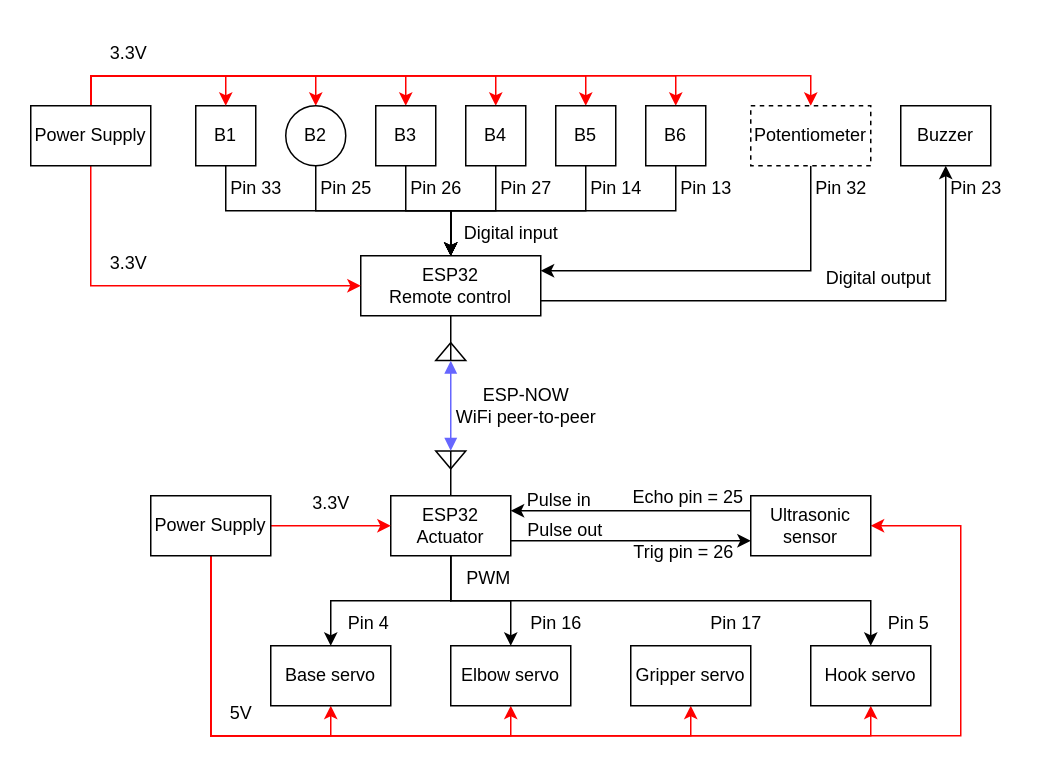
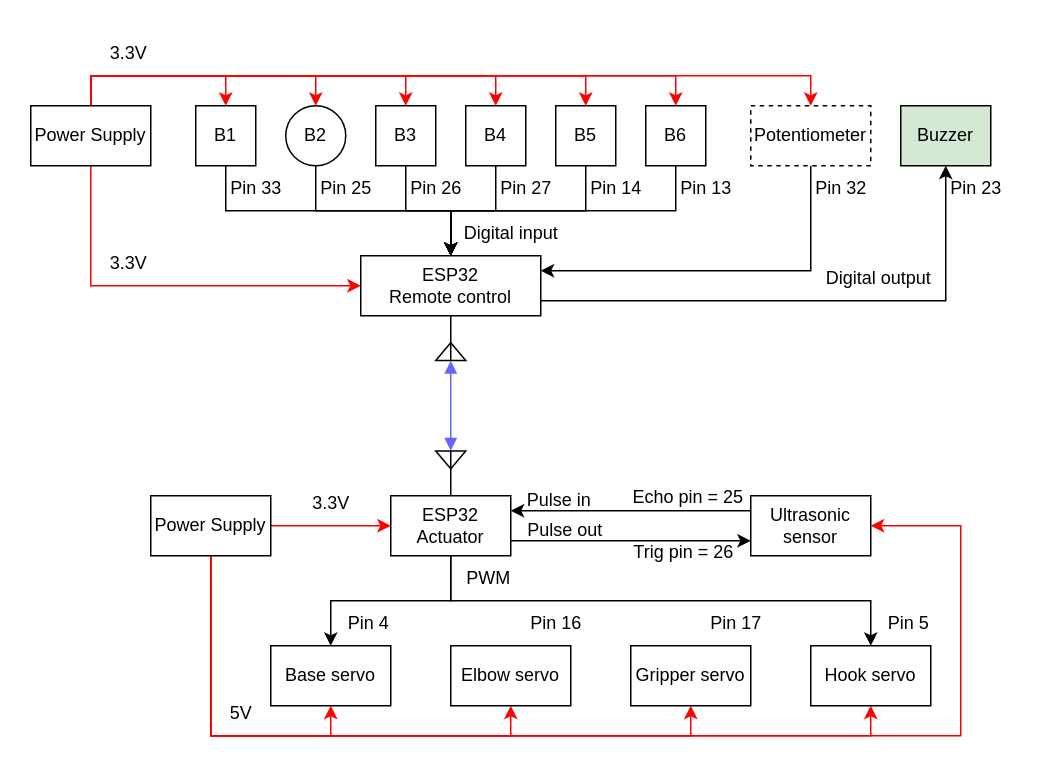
- <mxCell id="68" value="Buzzer" style="rounded=0;whiteSpace=wrap;html=1;" vertex="1" parent="1"><mxGeometry x="600" y="70" width="60" height="40" as="geometry" /></mxCell>
+ <mxCell id="68" value="Buzzer" style="rounded=0;whiteSpace=wrap;html=1;fillColor=#d5e8d4;" vertex="1" parent="1"><mxGeometry x="600" y="70" width="60" height="40" as="geometry" /></mxCell>
- <mxCell id="71" value="ESP-NOW&lt;div&gt;WiFi peer-to-peer&lt;/div&gt;" style="text;html=1;align=center;verticalAlign=middle;resizable=0;points=[];autosize=1;strokeColor=none;fillColor=none;" vertex="1" parent="1"><mxGeometry x="290" y="250" width="120" height="40" as="geometry" /></mxCell>
- <mxCell id="3" style="edgeStyle=orthogonalEdgeStyle;rounded=0;orthogonalLoop=1;jettySize=auto;html=1;entryX=0.5;entryY=0;entryDx=0;entryDy=0;" edge="1" parent="1" source="6" target="15"><mxGeometry relative="1" as="geometry"><Array as="points"><mxPoint x="300" y="400" /><mxPoint x="340" y="400" /></Array></mxGeometry></mxCell>
